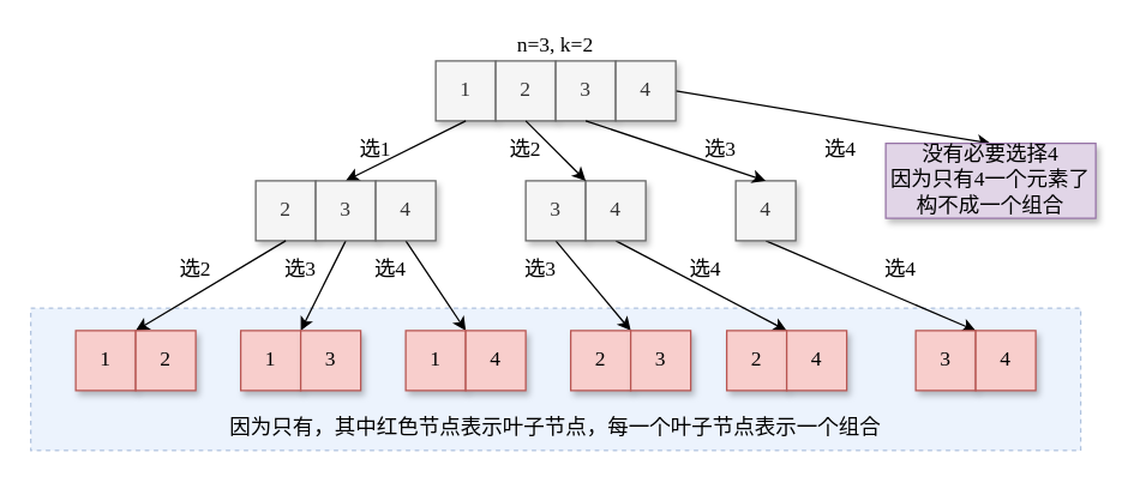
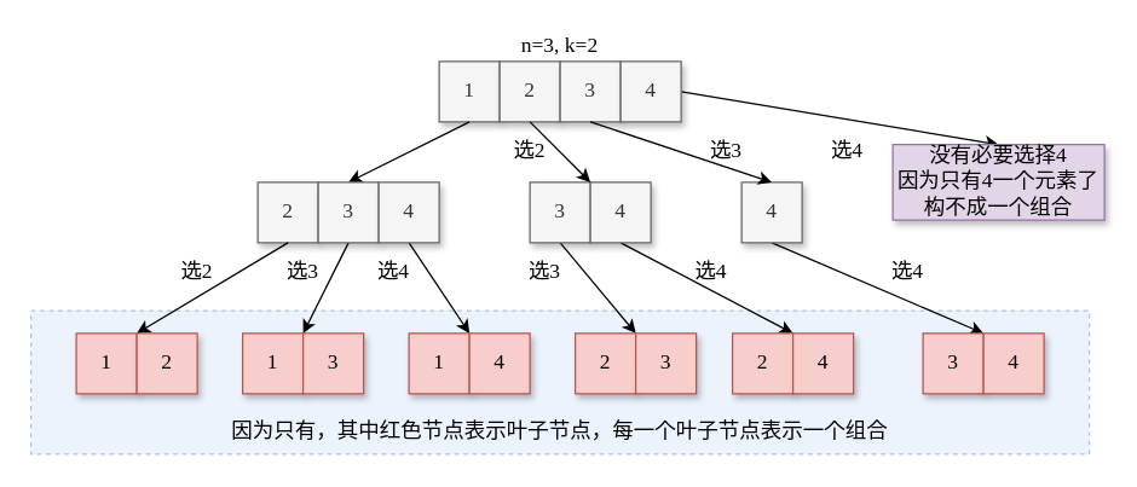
- <mxCell id="35" value="选1" style="text;html=1;strokeColor=none;fillColor=none;align=center;verticalAlign=middle;whiteSpace=wrap;rounded=0;shadow=1;fontFamily=Comic Sans MS;fontSize=14;" vertex="1" parent="1"><mxGeometry x="230" y="90" width="40" height="20" as="geometry" /></mxCell>
